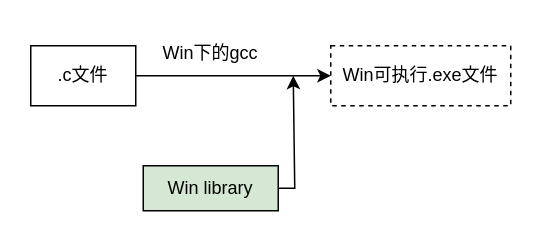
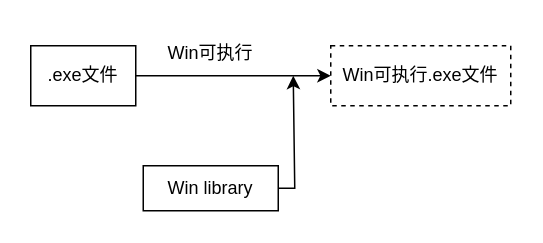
- <mxCell id="5" value="Win下的gcc" style="text;html=1;strokeColor=none;fillColor=none;align=center;verticalAlign=middle;whiteSpace=wrap;rounded=0;" vertex="1" parent="1"><mxGeometry x="95" y="20" width="90" height="30" as="geometry" /></mxCell>
+ <mxCell id="5" value="Win可执行" style="text;html=1;strokeColor=none;fillColor=none;align=center;verticalAlign=middle;whiteSpace=wrap;rounded=0;" vertex="1" parent="1"><mxGeometry x="95" y="20" width="90" height="30" as="geometry" /></mxCell>
- <mxCell id="3" value=".c文件" style="rounded=0;whiteSpace=wrap;html=1;" vertex="1" parent="1"><mxGeometry x="20" y="30" width="70" height="40" as="geometry" /></mxCell>
+ <mxCell id="3" value=".exe文件" style="rounded=0;whiteSpace=wrap;html=1;" vertex="1" parent="1"><mxGeometry x="20" y="30" width="70" height="40" as="geometry" /></mxCell>
- <mxCell id="7" value="Win library" style="rounded=0;whiteSpace=wrap;html=1;fillColor=#d5e8d4;" vertex="1" parent="1"><mxGeometry x="95" y="110" width="90" height="30" as="geometry" /></mxCell>
+ <mxCell id="7" value="Win library" style="rounded=0;whiteSpace=wrap;html=1;" vertex="1" parent="1"><mxGeometry x="95" y="110" width="90" height="30" as="geometry" /></mxCell>
